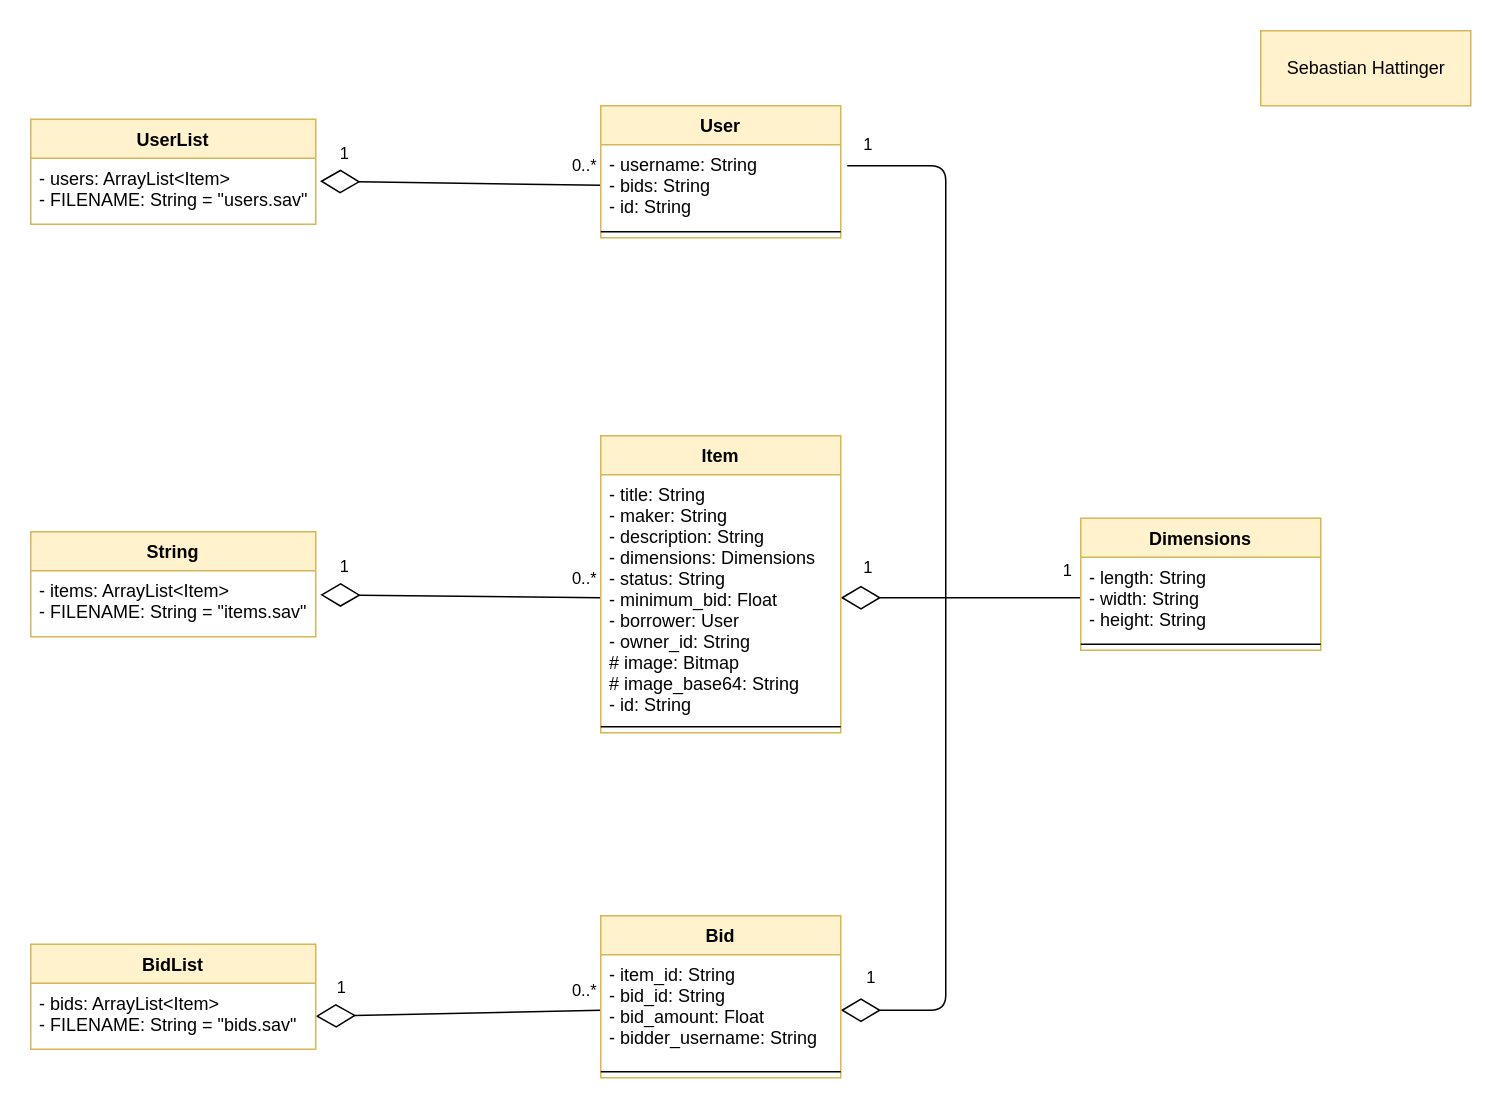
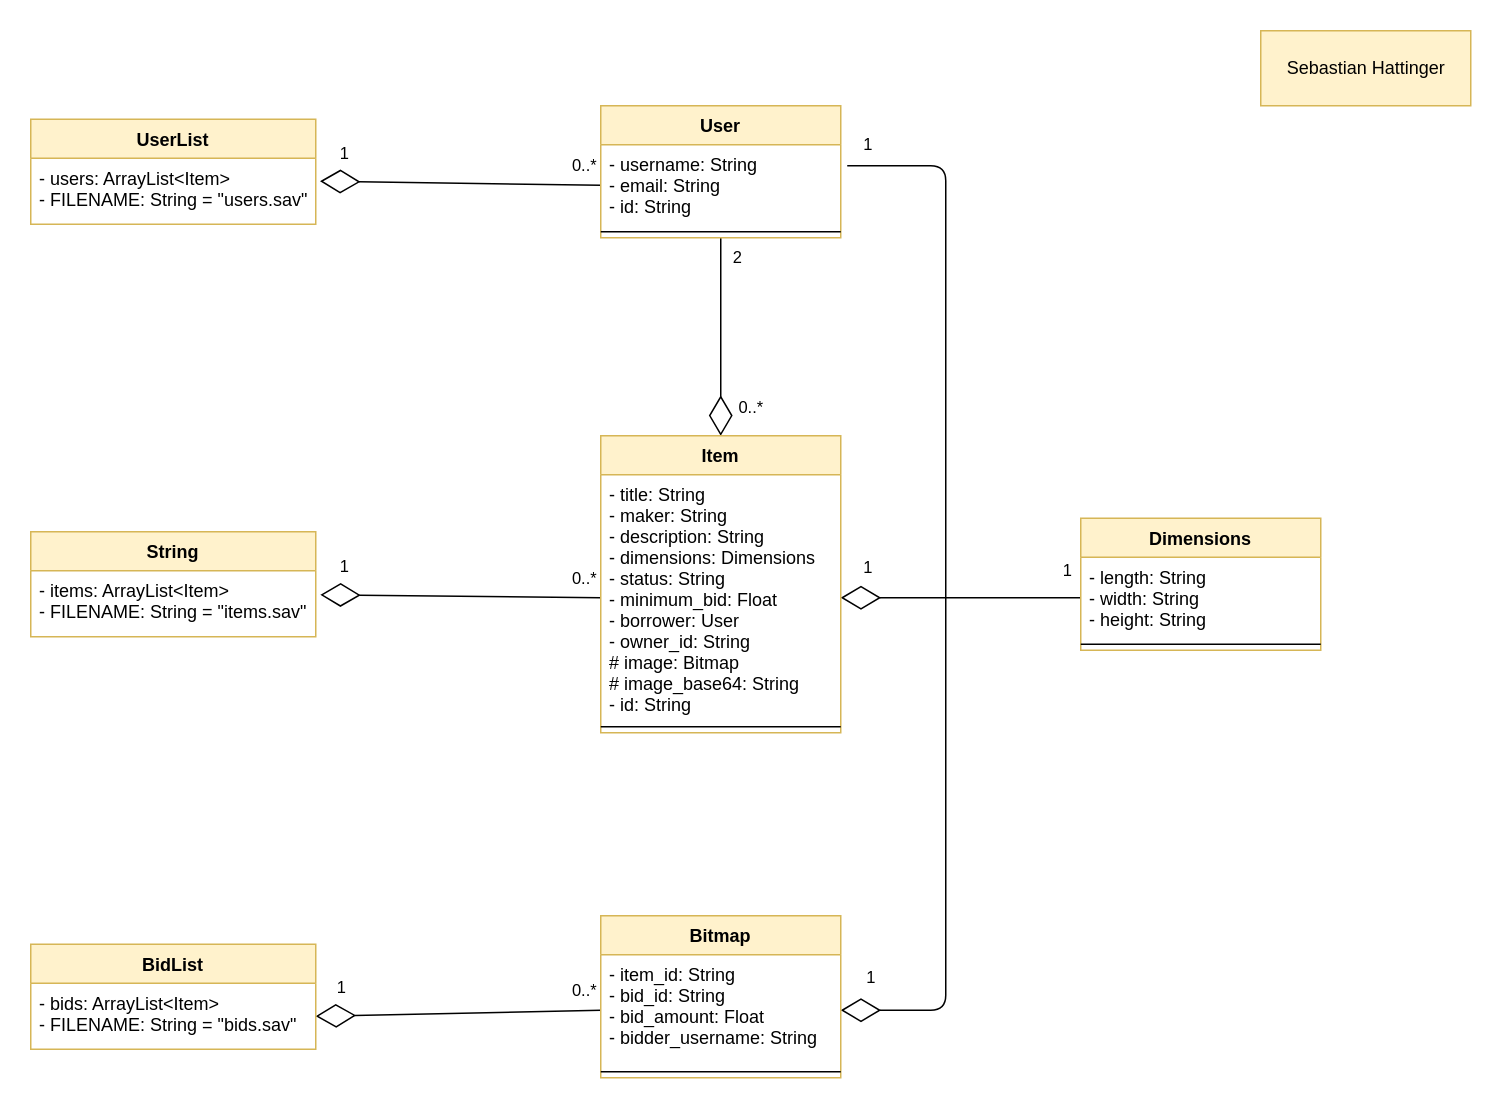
- <mxCell id="25" value="- username: String&#10;- bids: String&#10;- id: String" style="text;strokeColor=none;fillColor=none;align=left;verticalAlign=top;spacingLeft=4;spacingRight=4;overflow=hidden;rotatable=0;points=[[0,0.5],[1,0.5]];portConstraint=eastwest;" vertex="1" parent="24"><mxGeometry y="26" width="160" height="54" as="geometry" /></mxCell>
+ <mxCell id="25" value="- username: String&#10;- email: String&#10;- id: String" style="text;strokeColor=none;fillColor=none;align=left;verticalAlign=top;spacingLeft=4;spacingRight=4;overflow=hidden;rotatable=0;points=[[0,0.5],[1,0.5]];portConstraint=eastwest;" vertex="1" parent="24"><mxGeometry y="26" width="160" height="54" as="geometry" /></mxCell>
+ <mxCell id="2" value="" style="endArrow=diamondThin;endFill=0;endSize=24;html=1;entryX=0.5;entryY=0;entryDx=0;entryDy=0;exitX=0.5;exitY=1;exitDx=0;exitDy=0;" edge="1" parent="1" source="24" target="27"><mxGeometry width="160" relative="1" as="geometry"><mxPoint x="440" y="200" as="sourcePoint" /><mxPoint x="410" y="470" as="targetPoint" /></mxGeometry></mxCell>
+ <mxCell id="3" value="0..*" style="edgeLabel;html=1;align=center;verticalAlign=middle;resizable=0;points=[];" vertex="1" connectable="0" parent="2"><mxGeometry x="0.857" y="-2" relative="1" as="geometry"><mxPoint x="21.98" y="-10.5" as="offset" /></mxGeometry></mxCell>
+ <mxCell id="4" value="2" style="edgeLabel;html=1;align=center;verticalAlign=middle;resizable=0;points=[];" vertex="1" connectable="0" parent="2"><mxGeometry x="-0.915" relative="1" as="geometry"><mxPoint x="10" y="6.14" as="offset" /></mxGeometry></mxCell>
- <mxCell id="30" value="Bid" style="swimlane;fontStyle=1;align=center;verticalAlign=top;childLayout=stackLayout;horizontal=1;startSize=26;horizontalStack=0;resizeParent=1;resizeParentMax=0;resizeLast=0;collapsible=1;marginBottom=0;fillColor=#fff2cc;strokeColor=#d6b656;" vertex="1" parent="1"><mxGeometry x="400" y="610" width="160" height="108" as="geometry" /></mxCell>
+ <mxCell id="30" value="Bitmap" style="swimlane;fontStyle=1;align=center;verticalAlign=top;childLayout=stackLayout;horizontal=1;startSize=26;horizontalStack=0;resizeParent=1;resizeParentMax=0;resizeLast=0;collapsible=1;marginBottom=0;fillColor=#fff2cc;strokeColor=#d6b656;" vertex="1" parent="1"><mxGeometry x="400" y="610" width="160" height="108" as="geometry" /></mxCell>
